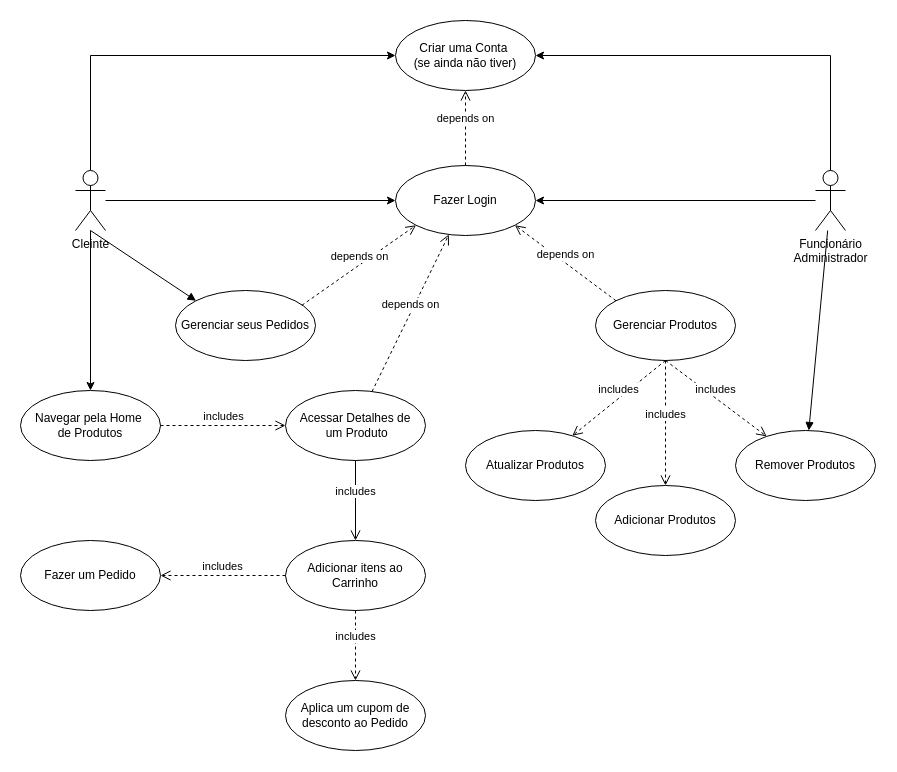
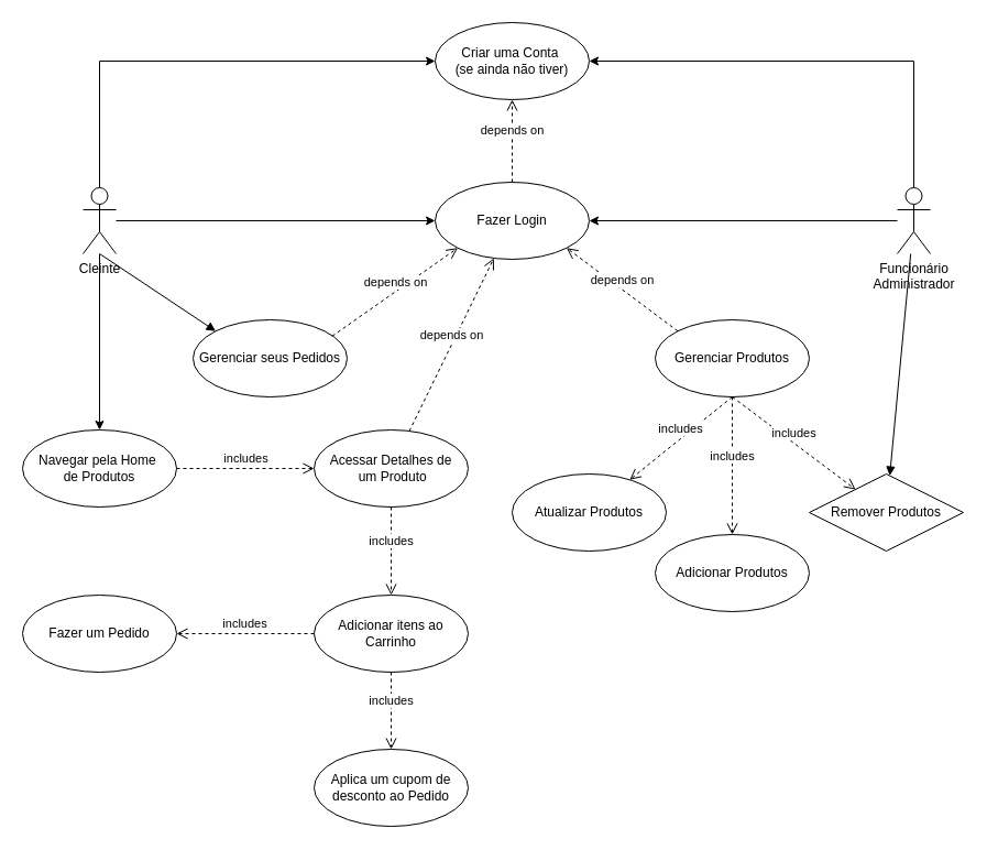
- <mxCell id="24" value="Remover Produtos" style="ellipse;whiteSpace=wrap;html=1;" parent="1" vertex="1"><mxGeometry x="735" y="430" width="140" height="70" as="geometry" /></mxCell>
+ <mxCell id="24" value="Remover Produtos" style="rhombus;whiteSpace=wrap;html=1;" parent="1" vertex="1"><mxGeometry x="735" y="430" width="140" height="70" as="geometry" /></mxCell>
- <mxCell id="29" value="includes" style="html=1;verticalAlign=bottom;endArrow=open;dashed=0;endSize=8;curved=0;rounded=0;exitX=0.5;exitY=1;exitDx=0;exitDy=0;entryX=0.5;entryY=0;entryDx=0;entryDy=0;" parent="1" source="13" target="14" edge="1"><mxGeometry relative="1" as="geometry"><mxPoint x="675" y="370" as="sourcePoint" /><mxPoint x="675" y="495" as="targetPoint" /></mxGeometry></mxCell>
+ <mxCell id="29" value="includes" style="html=1;verticalAlign=bottom;endArrow=open;dashed=1;endSize=8;curved=0;rounded=0;exitX=0.5;exitY=1;exitDx=0;exitDy=0;entryX=0.5;entryY=0;entryDx=0;entryDy=0;" parent="1" source="13" target="14" edge="1"><mxGeometry relative="1" as="geometry"><mxPoint x="675" y="370" as="sourcePoint" /><mxPoint x="675" y="495" as="targetPoint" /></mxGeometry></mxCell>
